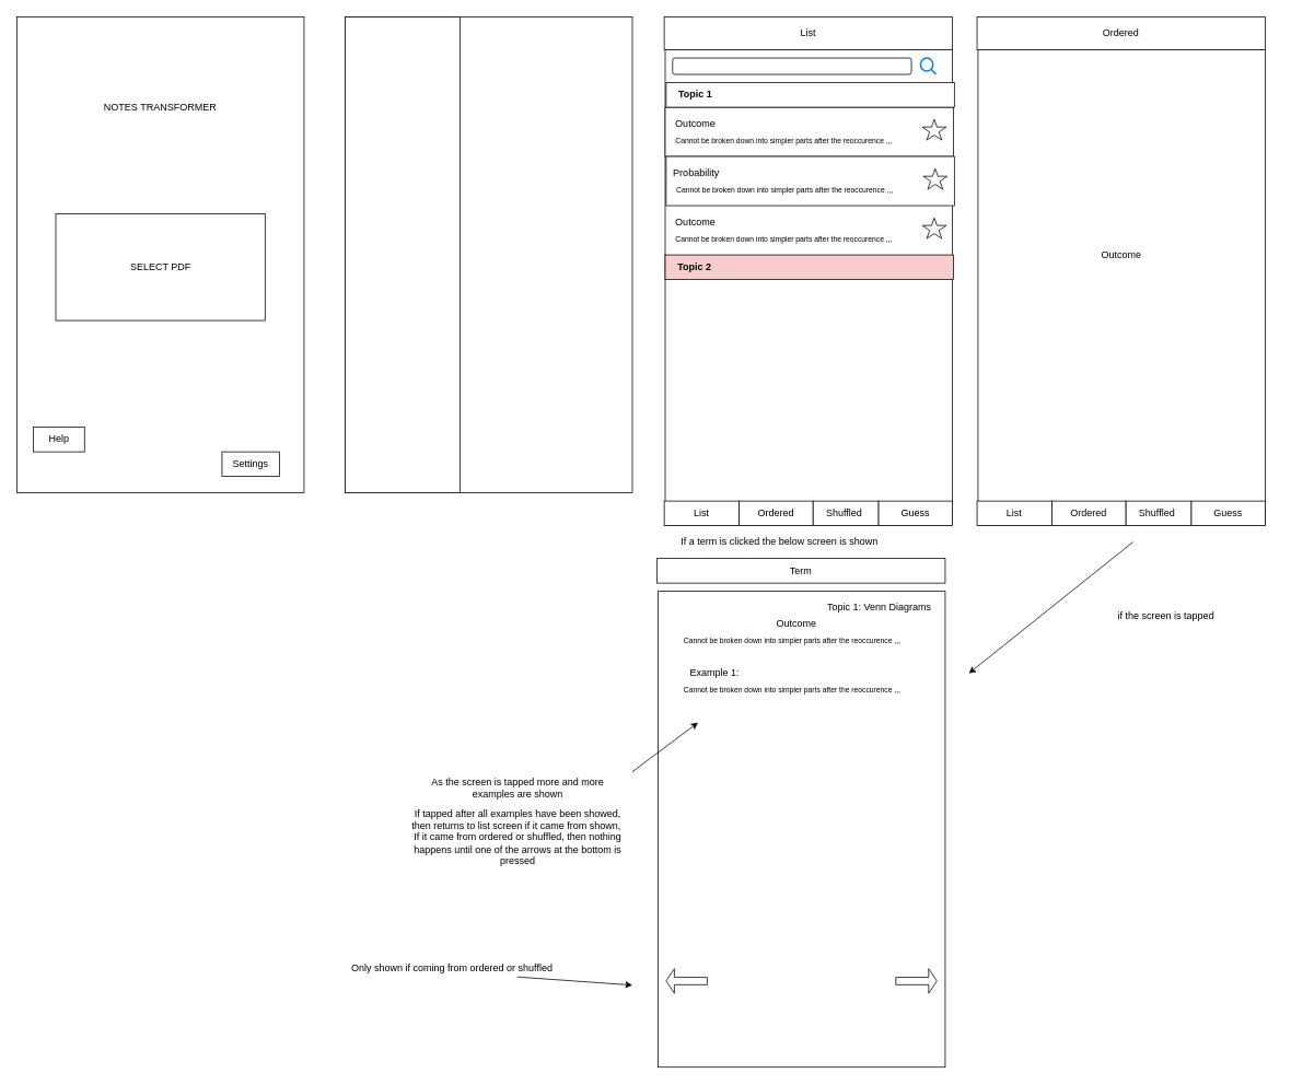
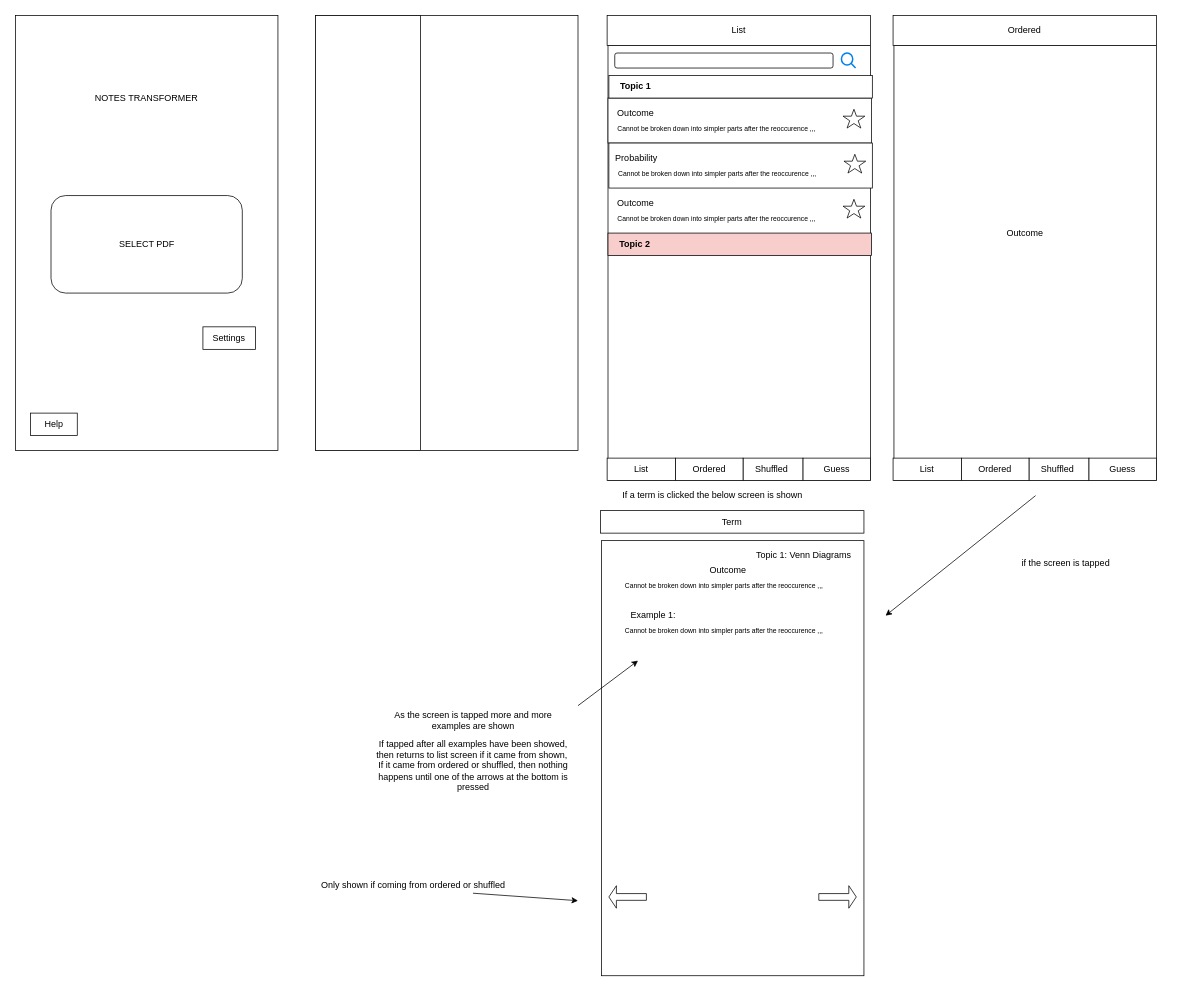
- <mxCell id="5" value="SELECT PDF" style="rounded=0;whiteSpace=wrap;html=1;" parent="1" vertex="1"><mxGeometry x="67.5" y="260" width="255" height="130" as="geometry" /></mxCell>
+ <mxCell id="5" value="SELECT PDF" style="whiteSpace=wrap;html=1;rounded=1;" parent="1" vertex="1"><mxGeometry x="67.5" y="260" width="255" height="130" as="geometry" /></mxCell>
- <mxCell id="7" value="Help" style="rounded=0;whiteSpace=wrap;html=1;" parent="1" vertex="1"><mxGeometry x="40" y="520" width="62.5" height="30" as="geometry" /></mxCell>
+ <mxCell id="7" value="Help" style="rounded=0;whiteSpace=wrap;html=1;" parent="1" vertex="1"><mxGeometry x="40" y="550" width="62.5" height="30" as="geometry" /></mxCell>
- <mxCell id="6" value="Settings" style="rounded=0;whiteSpace=wrap;html=1;" parent="1" vertex="1"><mxGeometry x="270" y="550" width="70" height="30" as="geometry" /></mxCell>
+ <mxCell id="6" value="Settings" style="rounded=0;whiteSpace=wrap;html=1;" parent="1" vertex="1"><mxGeometry x="270" y="435" width="70" height="30" as="geometry" /></mxCell>
